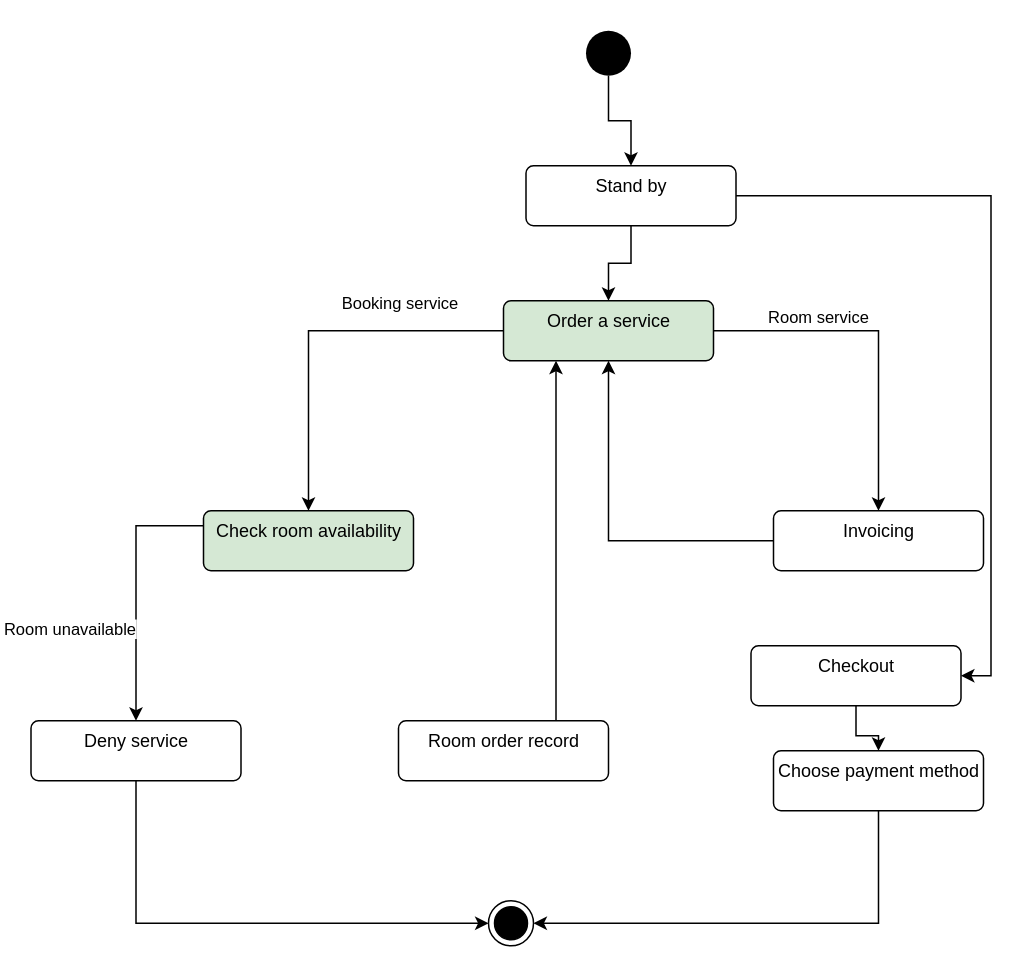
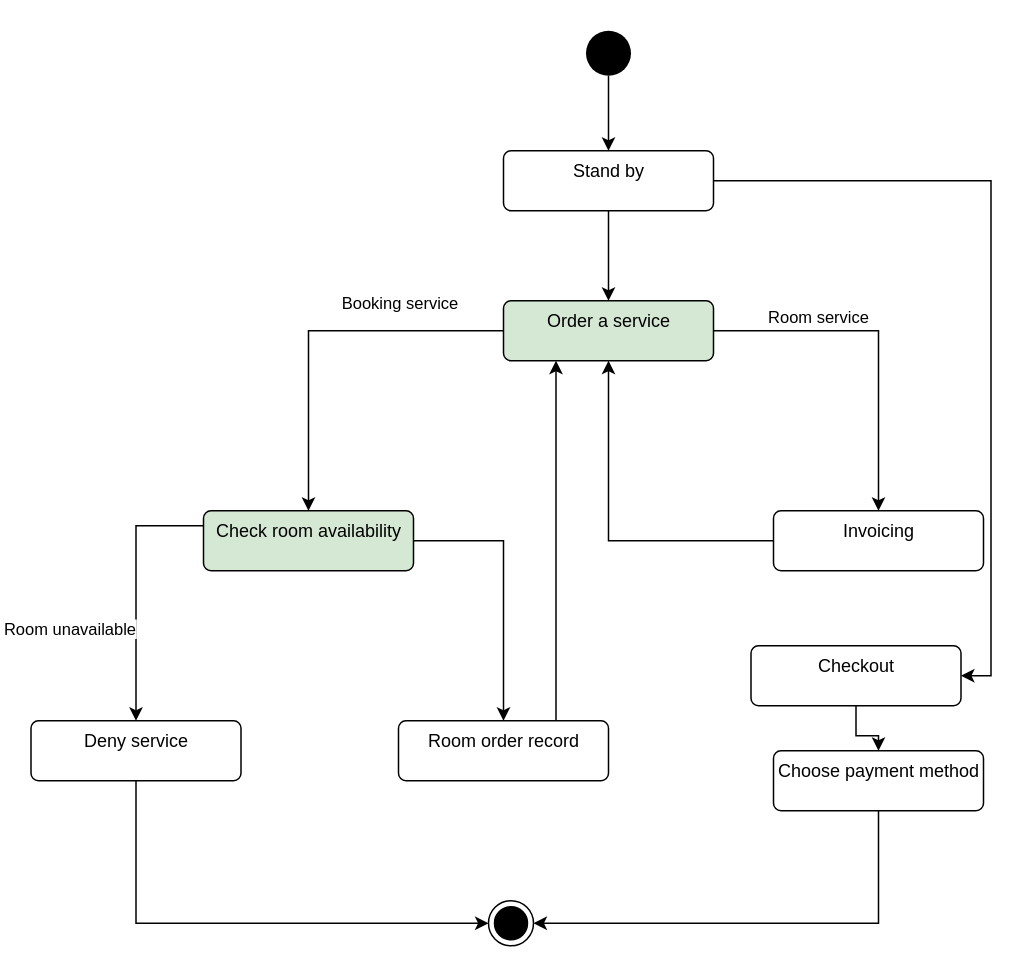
- <mxCell id="26" value="Stand by" style="html=1;align=center;verticalAlign=top;rounded=1;absoluteArcSize=1;arcSize=10;dashed=0;" vertex="1" parent="1"><mxGeometry x="350" y="110" width="140" height="40" as="geometry" /></mxCell>
+ <mxCell id="26" value="Stand by" style="html=1;align=center;verticalAlign=top;rounded=1;absoluteArcSize=1;arcSize=10;dashed=0;" vertex="1" parent="1"><mxGeometry x="335" y="100" width="140" height="40" as="geometry" /></mxCell>
+ <mxCell id="11" style="edgeStyle=orthogonalEdgeStyle;rounded=0;orthogonalLoop=1;jettySize=auto;html=1;exitX=1;exitY=0.5;exitDx=0;exitDy=0;entryX=0.5;entryY=0;entryDx=0;entryDy=0;" parent="1" source="12" target="19" edge="1"><mxGeometry relative="1" as="geometry" /></mxCell>
